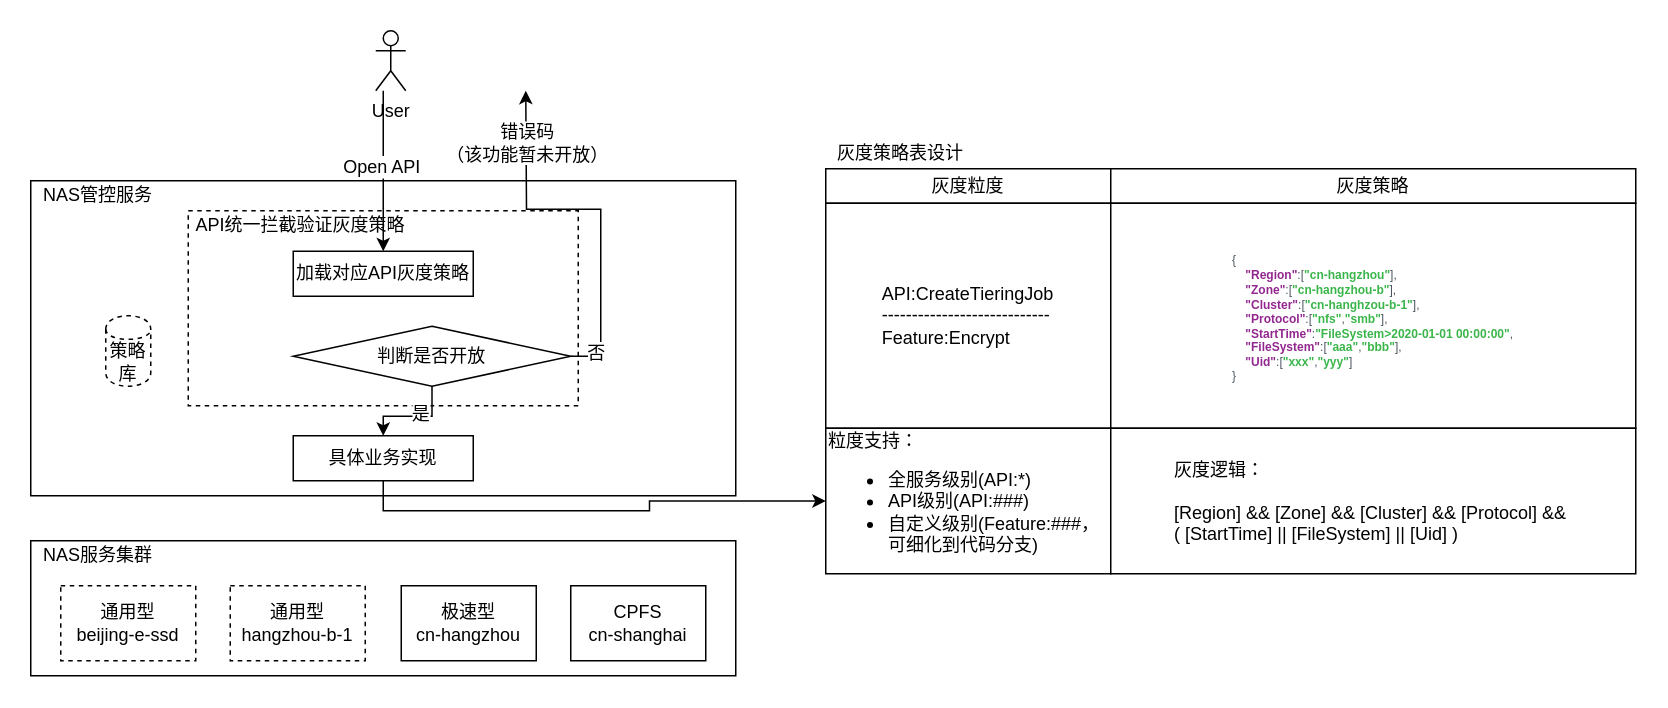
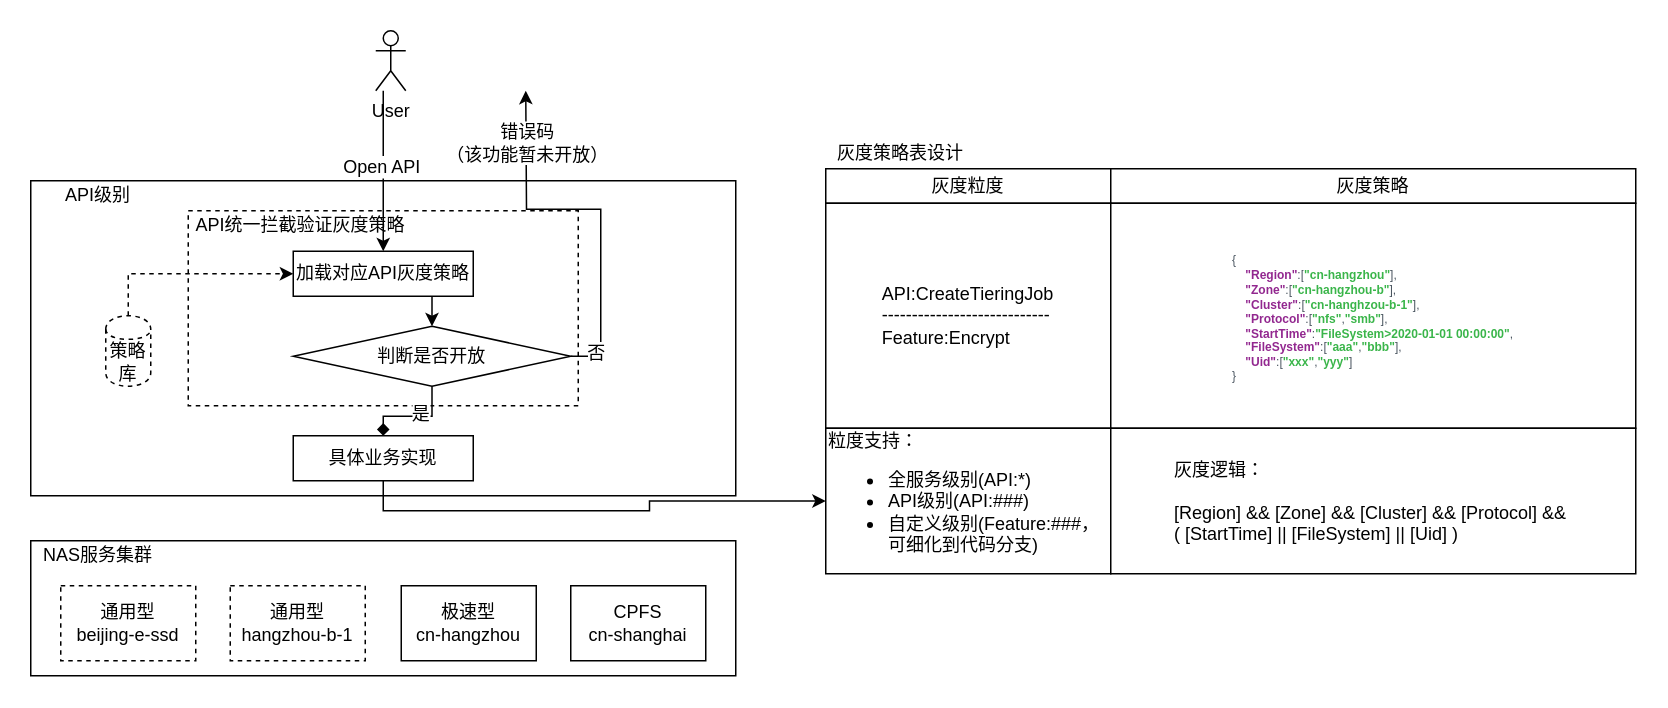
- <mxCell id="10" value="NAS管控服务" style="text;html=1;strokeColor=none;fillColor=none;align=center;verticalAlign=middle;whiteSpace=wrap;rounded=0;" parent="1" vertex="1"><mxGeometry x="20" y="120" width="90" height="20" as="geometry" /></mxCell>
+ <mxCell id="10" value="API级别" style="text;html=1;strokeColor=none;fillColor=none;align=center;verticalAlign=middle;whiteSpace=wrap;rounded=0;" parent="1" vertex="1"><mxGeometry x="20" y="120" width="90" height="20" as="geometry" /></mxCell>
+ <mxCell id="13" style="edgeStyle=orthogonalEdgeStyle;rounded=0;orthogonalLoop=1;jettySize=auto;html=1;exitX=0.5;exitY=0;exitDx=0;exitDy=0;entryX=0;entryY=0.5;entryDx=0;entryDy=0;dashed=1;" parent="1" source="14" target="22" edge="1"><mxGeometry relative="1" as="geometry" /></mxCell>
+ <mxCell id="21" style="edgeStyle=orthogonalEdgeStyle;rounded=0;orthogonalLoop=1;jettySize=auto;html=1;exitX=0.5;exitY=1;exitDx=0;exitDy=0;entryX=0.5;entryY=0;entryDx=0;entryDy=0;" parent="1" source="22" target="20" edge="1"><mxGeometry relative="1" as="geometry" /></mxCell>
- <mxCell id="15" style="edgeStyle=orthogonalEdgeStyle;rounded=0;orthogonalLoop=1;jettySize=auto;html=1;exitX=0.5;exitY=1;exitDx=0;exitDy=0;entryX=0.5;entryY=0;entryDx=0;entryDy=0;" parent="1" source="20" target="26" edge="1"><mxGeometry relative="1" as="geometry" /></mxCell>
+ <mxCell id="15" style="edgeStyle=orthogonalEdgeStyle;rounded=0;orthogonalLoop=1;jettySize=auto;html=1;exitX=0.5;exitY=1;exitDx=0;exitDy=0;entryX=0.5;entryY=0;entryDx=0;entryDy=0;endArrow=diamond;" parent="1" source="20" target="26" edge="1"><mxGeometry relative="1" as="geometry" /></mxCell>
